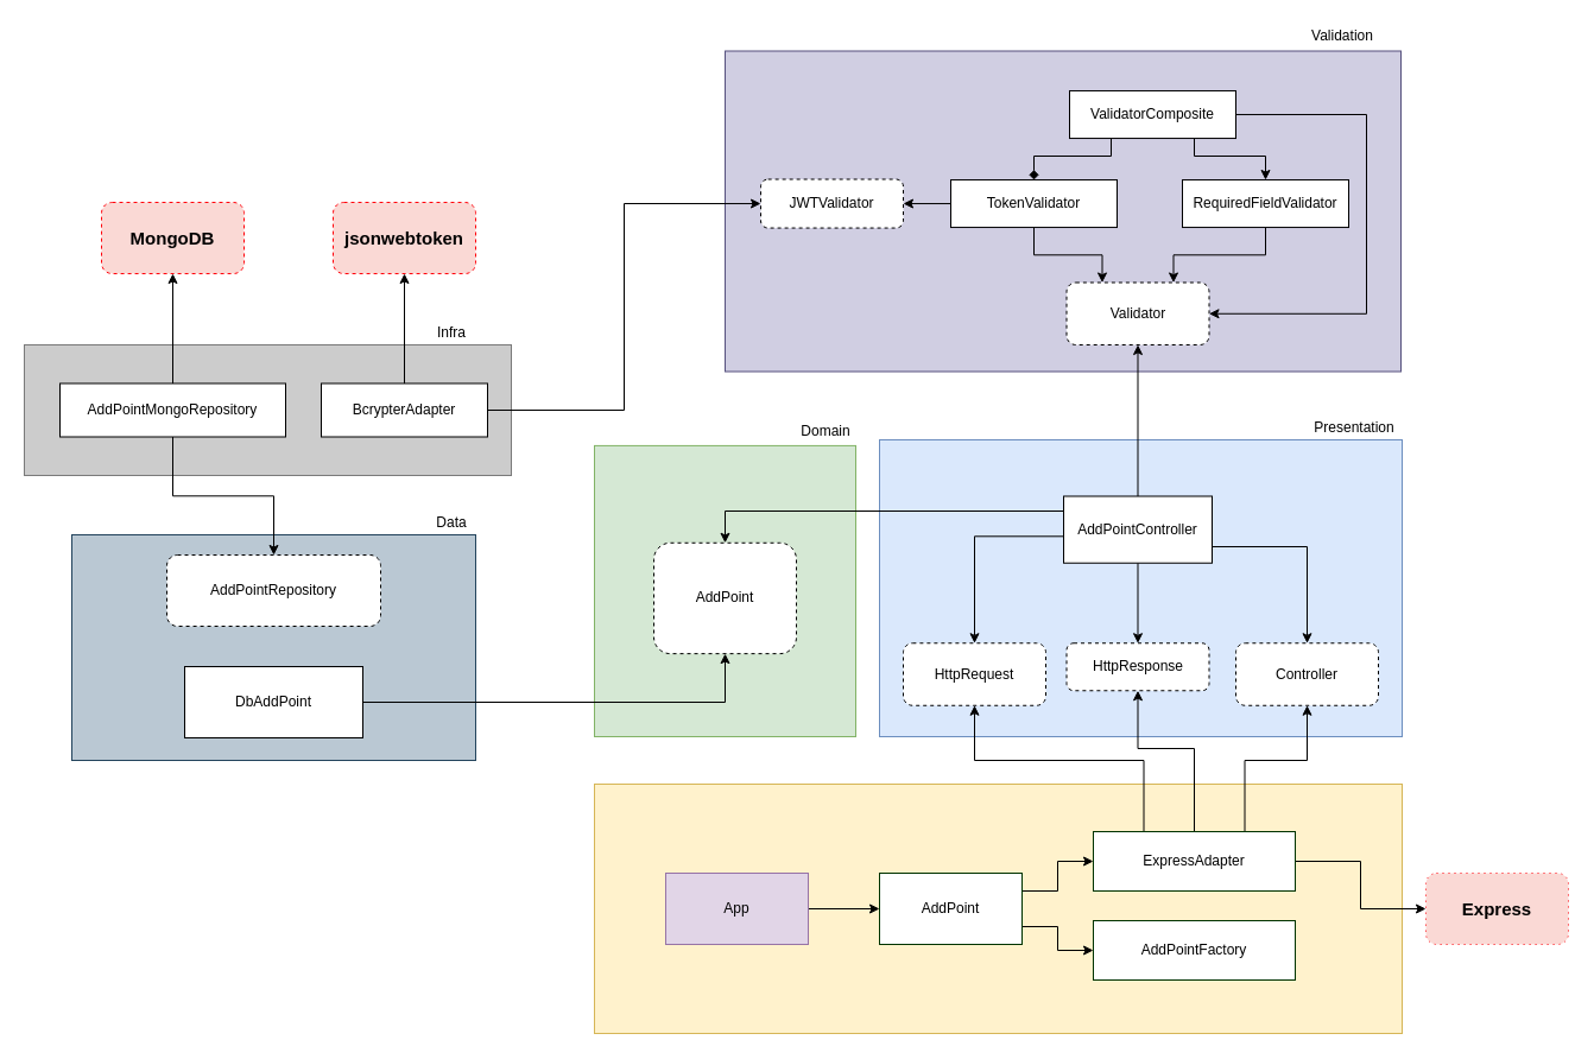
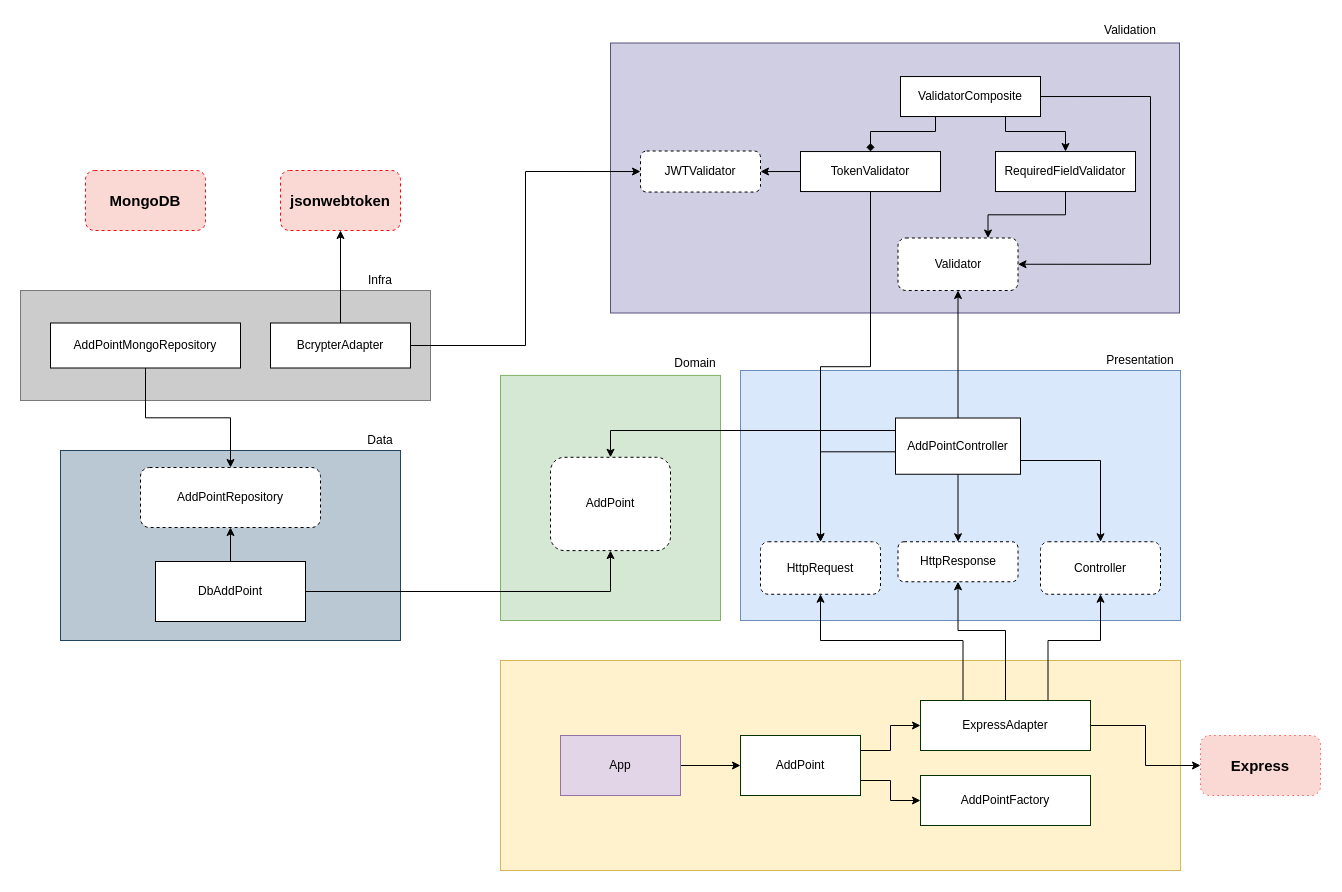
- <mxCell id="41" style="edgeStyle=orthogonalEdgeStyle;rounded=0;orthogonalLoop=1;jettySize=auto;html=1;exitX=0.5;exitY=1;exitDx=0;exitDy=0;entryX=0.25;entryY=0;entryDx=0;entryDy=0;" edge="1" parent="1" source="43" target="38"><mxGeometry relative="1" as="geometry" /></mxCell>
+ <mxCell id="41" style="edgeStyle=orthogonalEdgeStyle;rounded=0;orthogonalLoop=1;jettySize=auto;html=1;exitX=0.5;exitY=1;exitDx=0;exitDy=0;" edge="1" parent="1" source="43" target="13"><mxGeometry relative="1" as="geometry" /></mxCell>
- <mxCell id="51" style="edgeStyle=orthogonalEdgeStyle;rounded=0;orthogonalLoop=1;jettySize=auto;html=1;exitX=0.5;exitY=0;exitDx=0;exitDy=0;entryX=0.5;entryY=1;entryDx=0;entryDy=0;" edge="1" parent="1" source="52" target="53"><mxGeometry relative="1" as="geometry" /></mxCell>
+ <mxCell id="32" style="edgeStyle=orthogonalEdgeStyle;rounded=0;orthogonalLoop=1;jettySize=auto;html=1;entryX=0.5;entryY=1;entryDx=0;entryDy=0;" edge="1" parent="1" source="33" target="35"><mxGeometry relative="1" as="geometry" /></mxCell>
